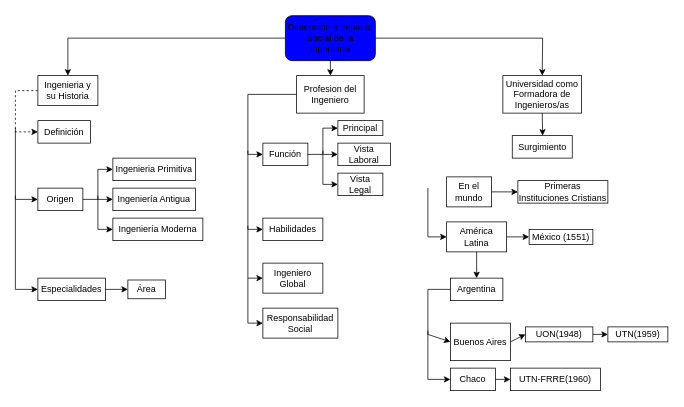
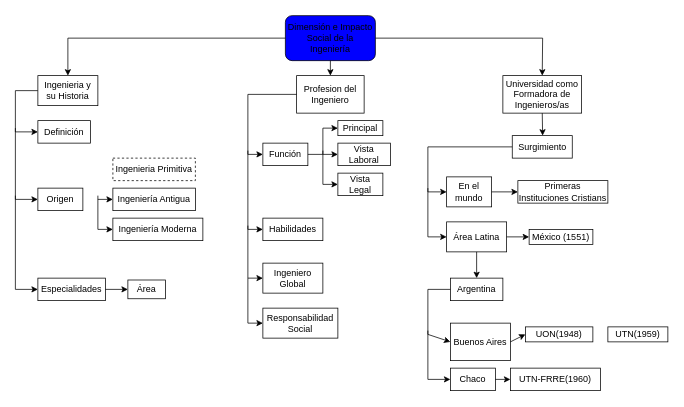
- <mxCell id="4" value="" style="endArrow=classic;html=1;rounded=0;entryX=0;entryY=0.5;entryDx=0;entryDy=0;dashed=1;" edge="1" parent="1" source="5" target="7"><mxGeometry width="50" height="50" relative="1" as="geometry"><mxPoint x="50" y="120" as="sourcePoint" /><mxPoint x="50" y="180" as="targetPoint" /><Array as="points"><mxPoint x="20" y="120" /><mxPoint x="20" y="175" /></Array></mxGeometry></mxCell>
+ <mxCell id="4" value="" style="endArrow=classic;html=1;rounded=0;entryX=0;entryY=0.5;entryDx=0;entryDy=0;" edge="1" parent="1" source="5" target="7"><mxGeometry width="50" height="50" relative="1" as="geometry"><mxPoint x="50" y="120" as="sourcePoint" /><mxPoint x="50" y="180" as="targetPoint" /><Array as="points"><mxPoint x="20" y="120" /><mxPoint x="20" y="175" /></Array></mxGeometry></mxCell>
- <mxCell id="10" value="Ingenieria Primitiva" style="rounded=0;whiteSpace=wrap;html=1;" vertex="1" parent="1"><mxGeometry x="150" y="210" width="110" height="30" as="geometry" /></mxCell>
+ <mxCell id="10" value="Ingenieria Primitiva" style="rounded=0;whiteSpace=wrap;html=1;dashed=1;" vertex="1" parent="1"><mxGeometry x="150" y="210" width="110" height="30" as="geometry" /></mxCell>
+ <mxCell id="47" value="" style="endArrow=classic;html=1;rounded=0;exitX=0;exitY=0.5;exitDx=0;exitDy=0;entryX=0;entryY=0.5;entryDx=0;entryDy=0;" edge="1" parent="1" source="35" target="36"><mxGeometry width="50" height="50" relative="1" as="geometry"><mxPoint x="680" y="280" as="sourcePoint" /><mxPoint x="730" y="230" as="targetPoint" /><Array as="points"><mxPoint x="570" y="195" /><mxPoint x="570" y="255" /></Array></mxGeometry></mxCell>
- <mxCell id="14" value="" style="endArrow=classic;html=1;rounded=0;exitX=1;exitY=0.5;exitDx=0;exitDy=0;entryX=0;entryY=0.5;entryDx=0;entryDy=0;" edge="1" parent="1" source="8" target="10"><mxGeometry width="50" height="50" relative="1" as="geometry"><mxPoint x="400" y="330" as="sourcePoint" /><mxPoint x="450" y="280" as="targetPoint" /><Array as="points"><mxPoint x="130" y="265" /><mxPoint x="130" y="225" /></Array></mxGeometry></mxCell>
- <mxCell id="38" value="América Latina" style="rounded=0;whiteSpace=wrap;html=1;" vertex="1" parent="1"><mxGeometry x="595" y="295" width="80" height="40" as="geometry" /></mxCell>
+ <mxCell id="38" value="Área Latina" style="rounded=0;whiteSpace=wrap;html=1;" vertex="1" parent="1"><mxGeometry x="595" y="295" width="80" height="40" as="geometry" /></mxCell>
- <mxCell id="54" value="" style="endArrow=classic;html=1;rounded=0;exitX=1;exitY=0.5;exitDx=0;exitDy=0;entryX=0;entryY=0.5;entryDx=0;entryDy=0;" edge="1" parent="1" source="41" target="42"><mxGeometry width="50" height="50" relative="1" as="geometry"><mxPoint x="780" y="530" as="sourcePoint" /><mxPoint x="830" y="480" as="targetPoint" /></mxGeometry></mxCell>
